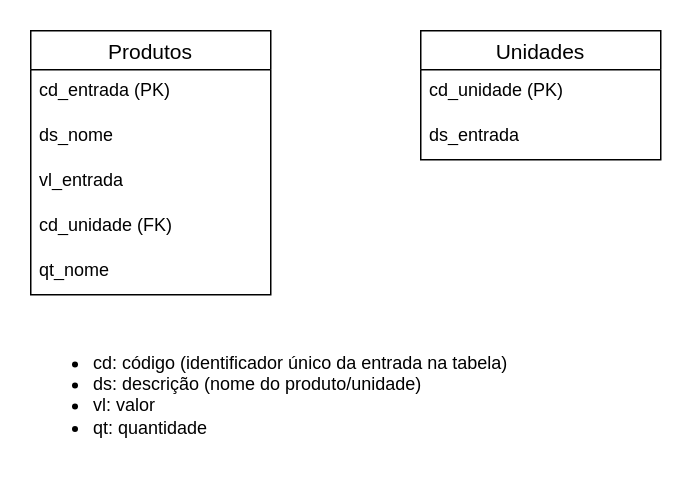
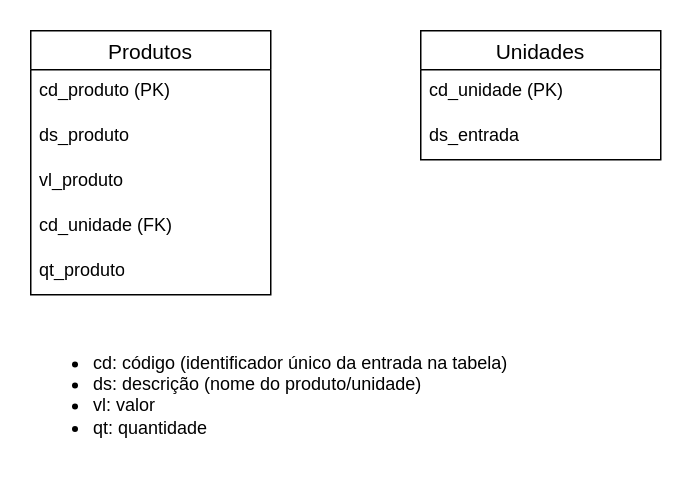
- <mxCell id="3" value="cd_entrada (PK)" style="text;strokeColor=none;fillColor=none;spacingLeft=4;spacingRight=4;overflow=hidden;rotatable=0;points=[[0,0.5],[1,0.5]];portConstraint=eastwest;fontSize=12;whiteSpace=wrap;html=1;" vertex="1" parent="2"><mxGeometry y="26" width="160" height="30" as="geometry" /></mxCell>
+ <mxCell id="3" value="cd_produto (PK)" style="text;strokeColor=none;fillColor=none;spacingLeft=4;spacingRight=4;overflow=hidden;rotatable=0;points=[[0,0.5],[1,0.5]];portConstraint=eastwest;fontSize=12;whiteSpace=wrap;html=1;" vertex="1" parent="2"><mxGeometry y="26" width="160" height="30" as="geometry" /></mxCell>
- <mxCell id="4" value="ds_nome" style="text;strokeColor=none;fillColor=none;spacingLeft=4;spacingRight=4;overflow=hidden;rotatable=0;points=[[0,0.5],[1,0.5]];portConstraint=eastwest;fontSize=12;whiteSpace=wrap;html=1;" vertex="1" parent="2"><mxGeometry y="56" width="160" height="30" as="geometry" /></mxCell>
+ <mxCell id="4" value="ds_produto" style="text;strokeColor=none;fillColor=none;spacingLeft=4;spacingRight=4;overflow=hidden;rotatable=0;points=[[0,0.5],[1,0.5]];portConstraint=eastwest;fontSize=12;whiteSpace=wrap;html=1;" vertex="1" parent="2"><mxGeometry y="56" width="160" height="30" as="geometry" /></mxCell>
- <mxCell id="5" value="vl_entrada" style="text;strokeColor=none;fillColor=none;spacingLeft=4;spacingRight=4;overflow=hidden;rotatable=0;points=[[0,0.5],[1,0.5]];portConstraint=eastwest;fontSize=12;whiteSpace=wrap;html=1;" vertex="1" parent="2"><mxGeometry y="86" width="160" height="30" as="geometry" /></mxCell>
+ <mxCell id="5" value="vl_produto" style="text;strokeColor=none;fillColor=none;spacingLeft=4;spacingRight=4;overflow=hidden;rotatable=0;points=[[0,0.5],[1,0.5]];portConstraint=eastwest;fontSize=12;whiteSpace=wrap;html=1;" vertex="1" parent="2"><mxGeometry y="86" width="160" height="30" as="geometry" /></mxCell>
- <mxCell id="7" value="qt_nome" style="text;strokeColor=none;fillColor=none;spacingLeft=4;spacingRight=4;overflow=hidden;rotatable=0;points=[[0,0.5],[1,0.5]];portConstraint=eastwest;fontSize=12;whiteSpace=wrap;html=1;" vertex="1" parent="2"><mxGeometry y="146" width="160" height="30" as="geometry" /></mxCell>
+ <mxCell id="7" value="qt_produto" style="text;strokeColor=none;fillColor=none;spacingLeft=4;spacingRight=4;overflow=hidden;rotatable=0;points=[[0,0.5],[1,0.5]];portConstraint=eastwest;fontSize=12;whiteSpace=wrap;html=1;" vertex="1" parent="2"><mxGeometry y="146" width="160" height="30" as="geometry" /></mxCell>
